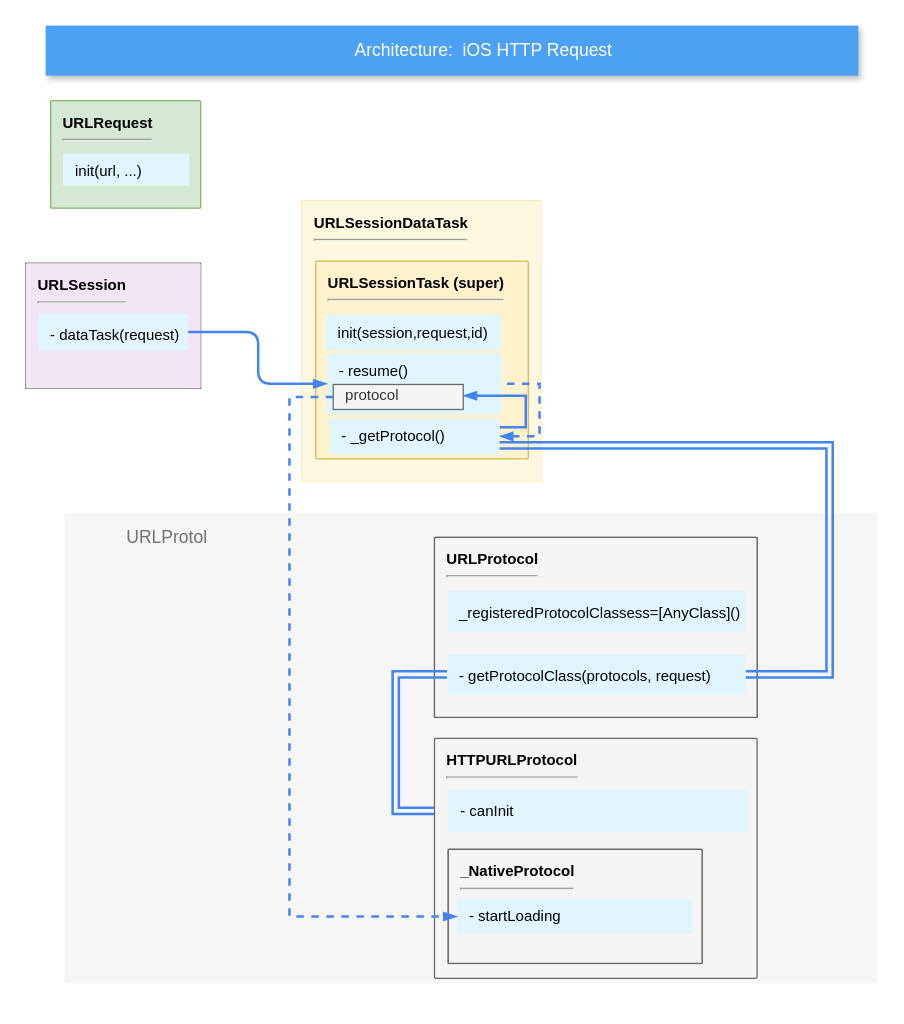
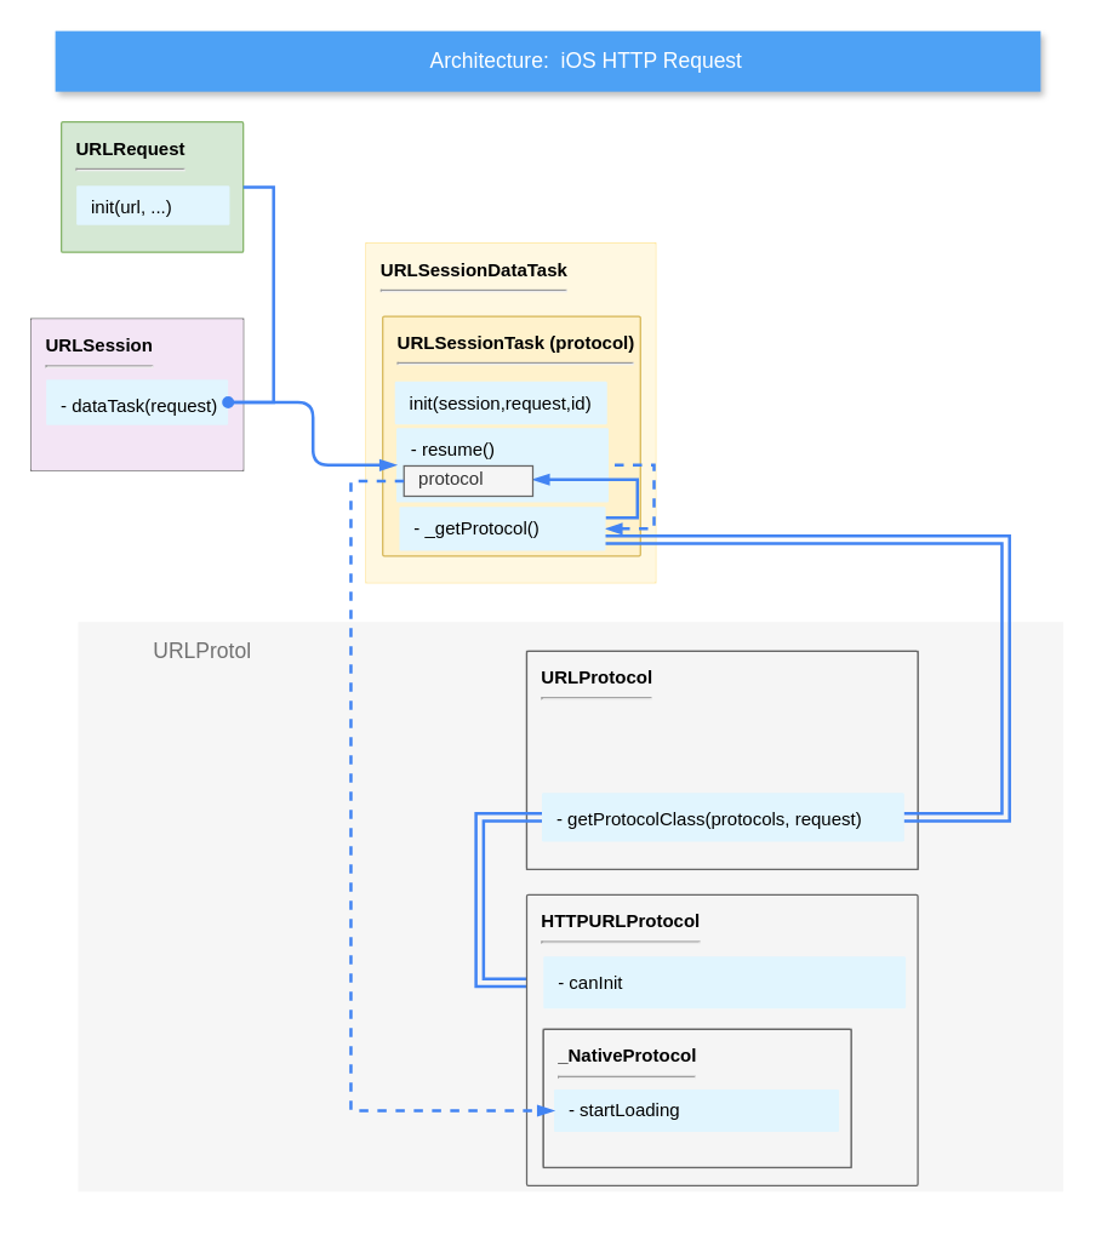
+ <mxCell id="20" style="edgeStyle=orthogonalEdgeStyle;rounded=0;orthogonalLoop=1;jettySize=auto;html=1;exitX=1;exitY=0.5;exitDx=0;exitDy=0;exitPerimeter=0;startArrow=none;startFill=0;endArrow=oval;endFill=1;entryX=1;entryY=0.5;entryDx=0;entryDy=0;entryPerimeter=0;strokeWidth=2;strokeColor=#4284F3;" edge="1" parent="3" source="18" target="6"><mxGeometry relative="1" as="geometry"><mxPoint x="180" y="180" as="targetPoint" /></mxGeometry></mxCell>
- <mxCell id="9" value="&lt;b&gt;&lt;font color=&quot;#000000&quot;&gt;URLSessionTask (super)&lt;/font&gt;&lt;/b&gt;&lt;br&gt;&lt;hr&gt;" style="points=[[0,0,0],[0.25,0,0],[0.5,0,0],[0.75,0,0],[1,0,0],[1,0.25,0],[1,0.5,0],[1,0.75,0],[1,1,0],[0.75,1,0],[0.5,1,0],[0.25,1,0],[0,1,0],[0,0.75,0],[0,0.5,0],[0,0.25,0]];rounded=1;absoluteArcSize=1;arcSize=2;html=1;strokeColor=#d6b656;shadow=0;dashed=0;fontSize=12;align=left;verticalAlign=top;spacing=10;spacingTop=-4;fillColor=#fff2cc;" vertex="1" parent="7"><mxGeometry x="11" y="48.314" width="170" height="158.118" as="geometry" /></mxCell>
+ <mxCell id="9" value="&lt;b&gt;&lt;font color=&quot;#000000&quot;&gt;URLSessionTask (protocol)&lt;/font&gt;&lt;/b&gt;&lt;br&gt;&lt;hr&gt;" style="points=[[0,0,0],[0.25,0,0],[0.5,0,0],[0.75,0,0],[1,0,0],[1,0.25,0],[1,0.5,0],[1,0.75,0],[1,1,0],[0.75,1,0],[0.5,1,0],[0.25,1,0],[0,1,0],[0,0.75,0],[0,0.5,0],[0,0.25,0]];rounded=1;absoluteArcSize=1;arcSize=2;html=1;strokeColor=#d6b656;shadow=0;dashed=0;fontSize=12;align=left;verticalAlign=top;spacing=10;spacingTop=-4;fillColor=#fff2cc;" vertex="1" parent="7"><mxGeometry x="11" y="48.314" width="170" height="158.118" as="geometry" /></mxCell>
- <mxCell id="15" value="protocol" style="points=[[0,0,0],[0.25,0,0],[0.5,0,0],[0.75,0,0],[1,0,0],[1,0.25,0],[1,0.5,0],[1,0.75,0],[1,1,0],[0.75,1,0],[0.5,1,0],[0.25,1,0],[0,1,0],[0,0.75,0],[0,0.5,0],[0,0.25,0]];rounded=1;absoluteArcSize=1;arcSize=0;html=1;strokeColor=#666666;shadow=0;dashed=0;fontSize=12;fontColor=#333333;align=left;verticalAlign=top;spacing=10;spacingTop=-13;fillColor=#f5f5f5;" vertex="1" parent="7"><mxGeometry x="25" y="147" width="104" height="20" as="geometry" /></mxCell>
+ <mxCell id="15" value="protocol" style="points=[[0,0,0],[0.25,0,0],[0.5,0,0],[0.75,0,0],[1,0,0],[1,0.25,0],[1,0.5,0],[1,0.75,0],[1,1,0],[0.75,1,0],[0.5,1,0],[0.25,1,0],[0,1,0],[0,0.75,0],[0,0.5,0],[0,0.25,0]];rounded=1;absoluteArcSize=1;arcSize=0;html=1;strokeColor=#666666;shadow=0;dashed=0;fontSize=12;fontColor=#333333;align=left;verticalAlign=top;spacing=10;spacingTop=-13;fillColor=#f5f5f5;" vertex="1" parent="7"><mxGeometry x="25" y="147" width="85" height="20" as="geometry" /></mxCell>
- <mxCell id="25" value="&lt;span style=&quot;color: rgb(0 , 0 , 0)&quot;&gt;_registeredProtocolClassess=[AnyClass]()&lt;/span&gt;" style="points=[[0,0,0],[0.25,0,0],[0.5,0,0],[0.75,0,0],[1,0,0],[1,0.25,0],[1,0.5,0],[1,0.75,0],[1,1,0],[0.75,1,0],[0.5,1,0],[0.25,1,0],[0,1,0],[0,0.75,0],[0,0.5,0],[0,0.25,0]];rounded=1;absoluteArcSize=1;arcSize=2;html=1;strokeColor=none;gradientColor=none;shadow=0;dashed=0;fontSize=12;fontColor=#9E9E9E;align=left;verticalAlign=top;spacing=10;spacingTop=-4;fillColor=#E1F5FE;" vertex="1" parent="23"><mxGeometry x="10" y="42.971" width="239" height="32.229" as="geometry" /></mxCell>
